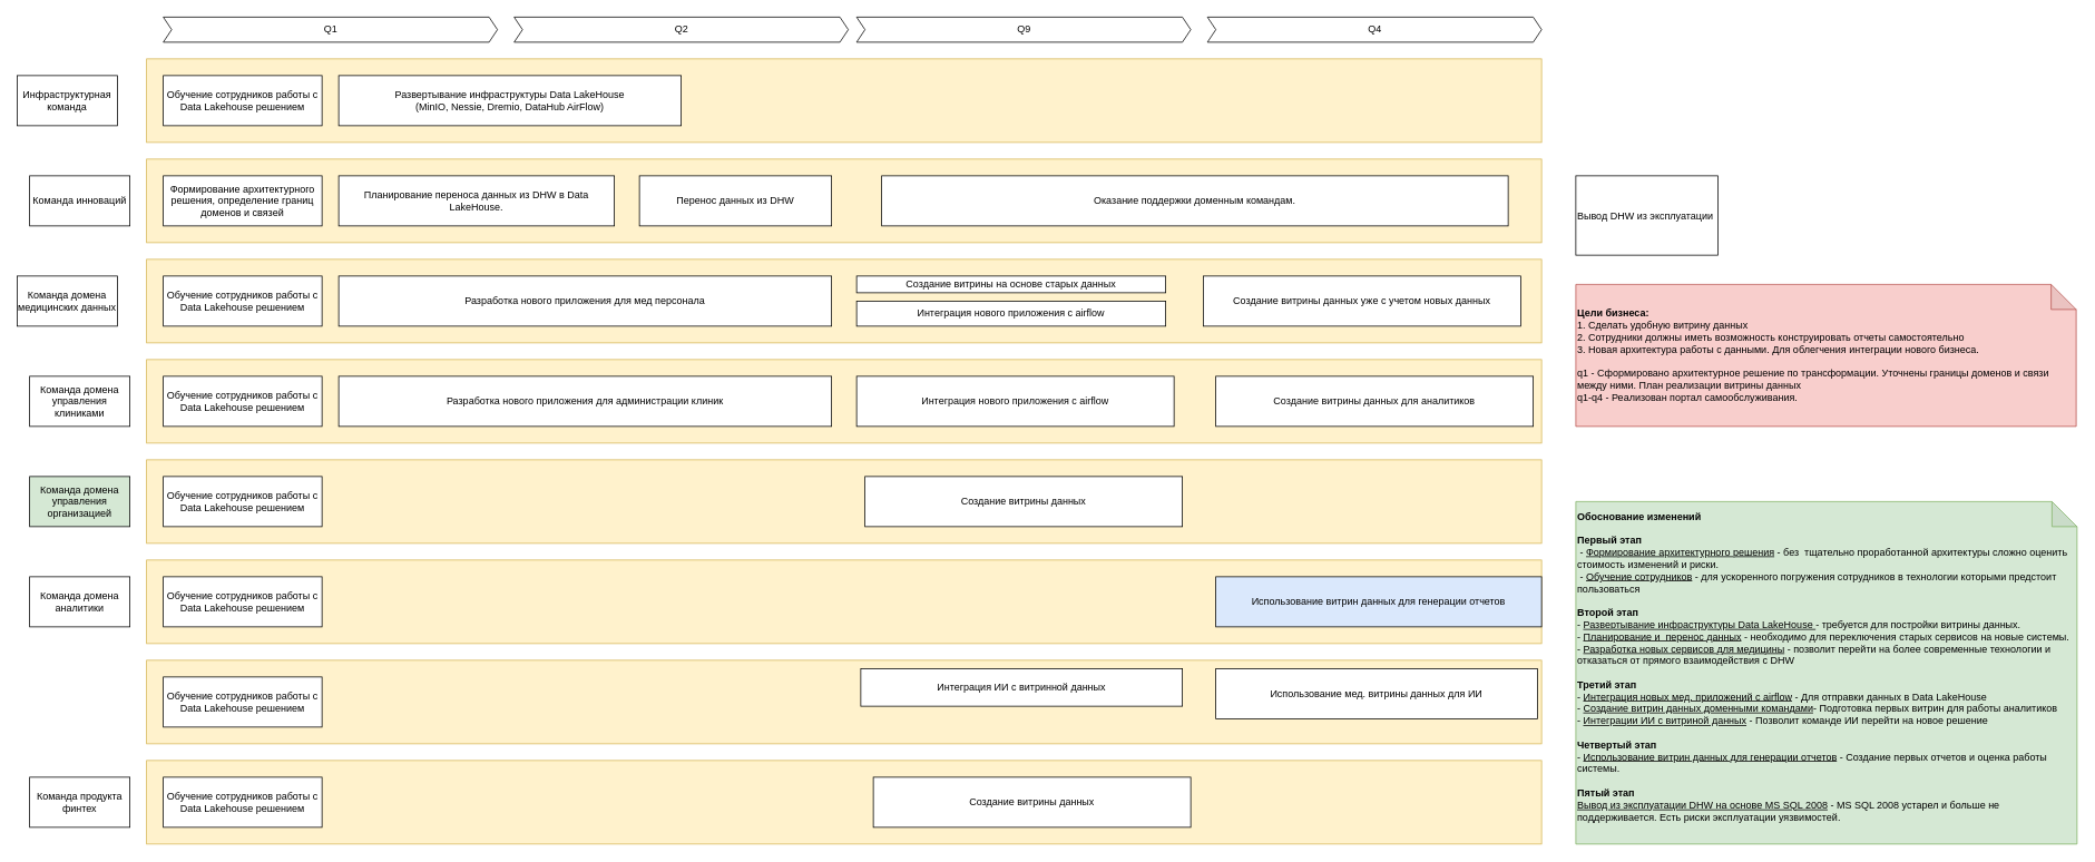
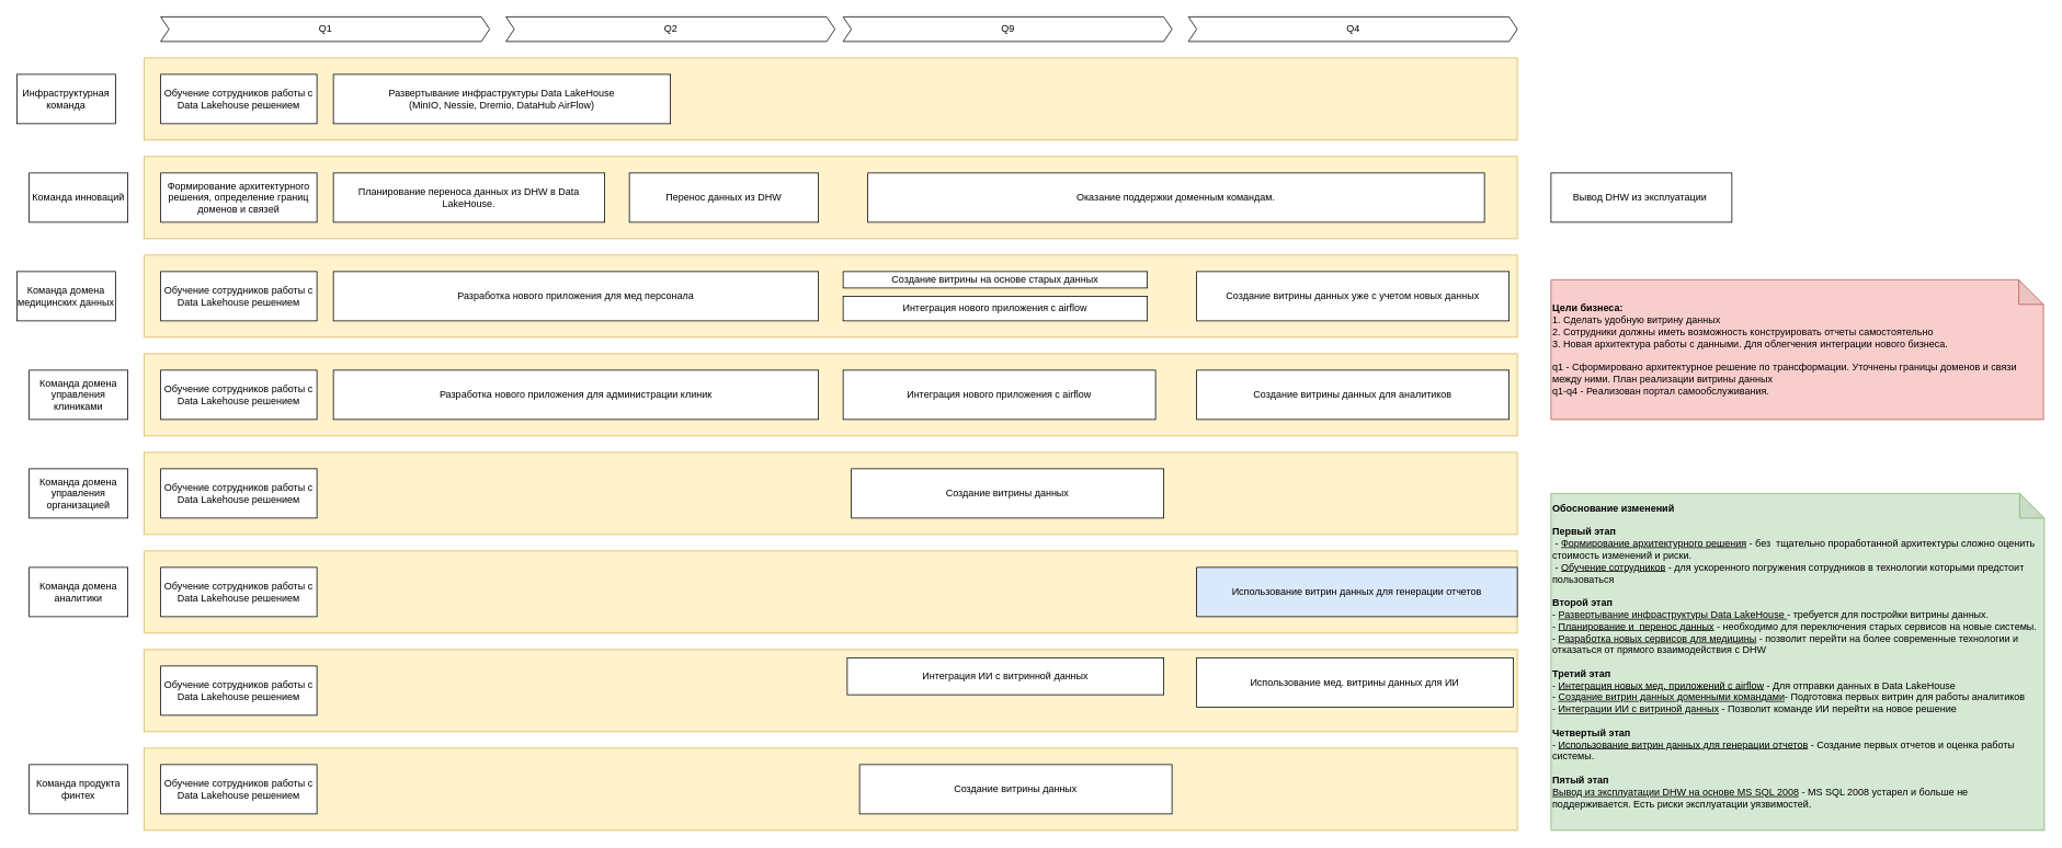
- <mxCell id="42" value="Вывод DHW из эксплуатации&amp;nbsp;" style="rounded=0;whiteSpace=wrap;html=1;" vertex="1" parent="1"><mxGeometry x="1886" y="210" width="170" height="95" as="geometry" /></mxCell>
+ <mxCell id="42" value="Вывод DHW из эксплуатации&amp;nbsp;" style="rounded=0;whiteSpace=wrap;html=1;" vertex="1" parent="1"><mxGeometry x="1886" y="210" width="220" height="60" as="geometry" /></mxCell>
- <mxCell id="32" value="Создание витрины данных уже с учетом новых данных" style="rounded=0;whiteSpace=wrap;html=1;" vertex="1" parent="1"><mxGeometry x="1440" y="330" width="380" height="60" as="geometry" /></mxCell>
+ <mxCell id="32" value="Создание витрины данных уже с учетом новых данных" style="rounded=0;whiteSpace=wrap;html=1;" vertex="1" parent="1"><mxGeometry x="1455" y="330" width="380" height="60" as="geometry" /></mxCell>
- <mxCell id="17" value="Команда домена управления организацией" style="rounded=0;whiteSpace=wrap;html=1;fillColor=#d5e8d4;" vertex="1" parent="1"><mxGeometry x="35" y="570" width="120" height="60" as="geometry" /></mxCell>
+ <mxCell id="17" value="Команда домена управления организацией" style="rounded=0;whiteSpace=wrap;html=1;" vertex="1" parent="1"><mxGeometry x="35" y="570" width="120" height="60" as="geometry" /></mxCell>
